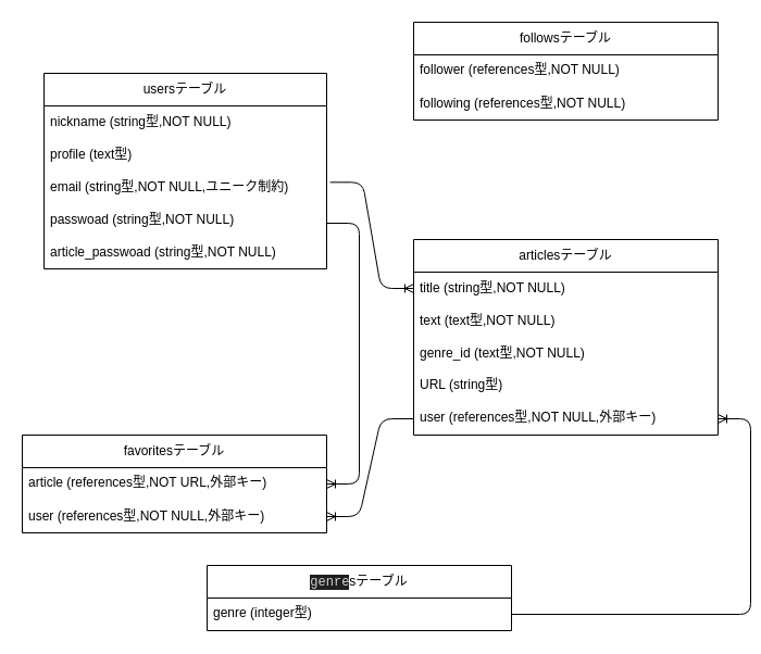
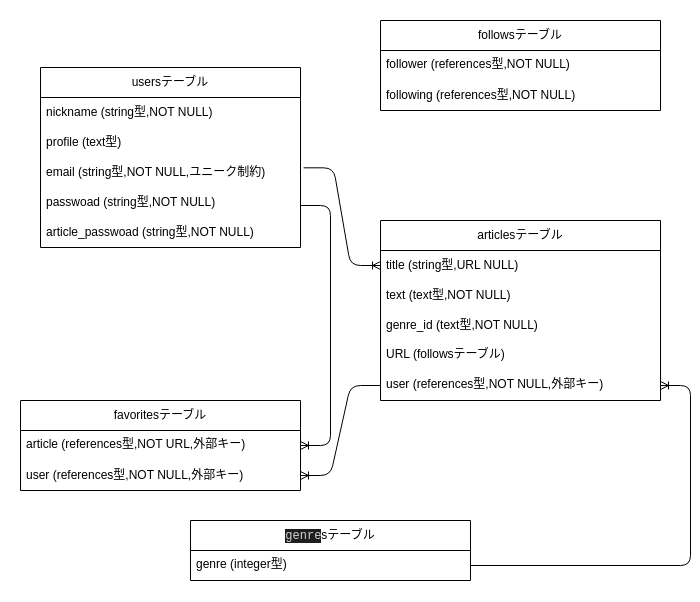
- <mxCell id="17" value="title (string型,NOT NULL)" style="text;strokeColor=none;fillColor=none;align=left;verticalAlign=middle;spacingLeft=4;spacingRight=4;overflow=hidden;points=[[0,0.5],[1,0.5]];portConstraint=eastwest;rotatable=0;whiteSpace=wrap;html=1;" parent="16" vertex="1"><mxGeometry y="30" width="280" height="30" as="geometry" /></mxCell>
+ <mxCell id="17" value="title (string型,URL NULL)" style="text;strokeColor=none;fillColor=none;align=left;verticalAlign=middle;spacingLeft=4;spacingRight=4;overflow=hidden;points=[[0,0.5],[1,0.5]];portConstraint=eastwest;rotatable=0;whiteSpace=wrap;html=1;" parent="16" vertex="1"><mxGeometry y="30" width="280" height="30" as="geometry" /></mxCell>
- <mxCell id="20" value="URL (string型)" style="text;strokeColor=none;fillColor=none;spacingLeft=4;spacingRight=4;overflow=hidden;rotatable=0;points=[[0,0.5],[1,0.5]];portConstraint=eastwest;fontSize=12;" parent="16" vertex="1"><mxGeometry y="120" width="280" height="30" as="geometry" /></mxCell>
+ <mxCell id="20" value="URL (followsテーブル)" style="text;strokeColor=none;fillColor=none;spacingLeft=4;spacingRight=4;overflow=hidden;rotatable=0;points=[[0,0.5],[1,0.5]];portConstraint=eastwest;fontSize=12;" parent="16" vertex="1"><mxGeometry y="120" width="280" height="30" as="geometry" /></mxCell>
